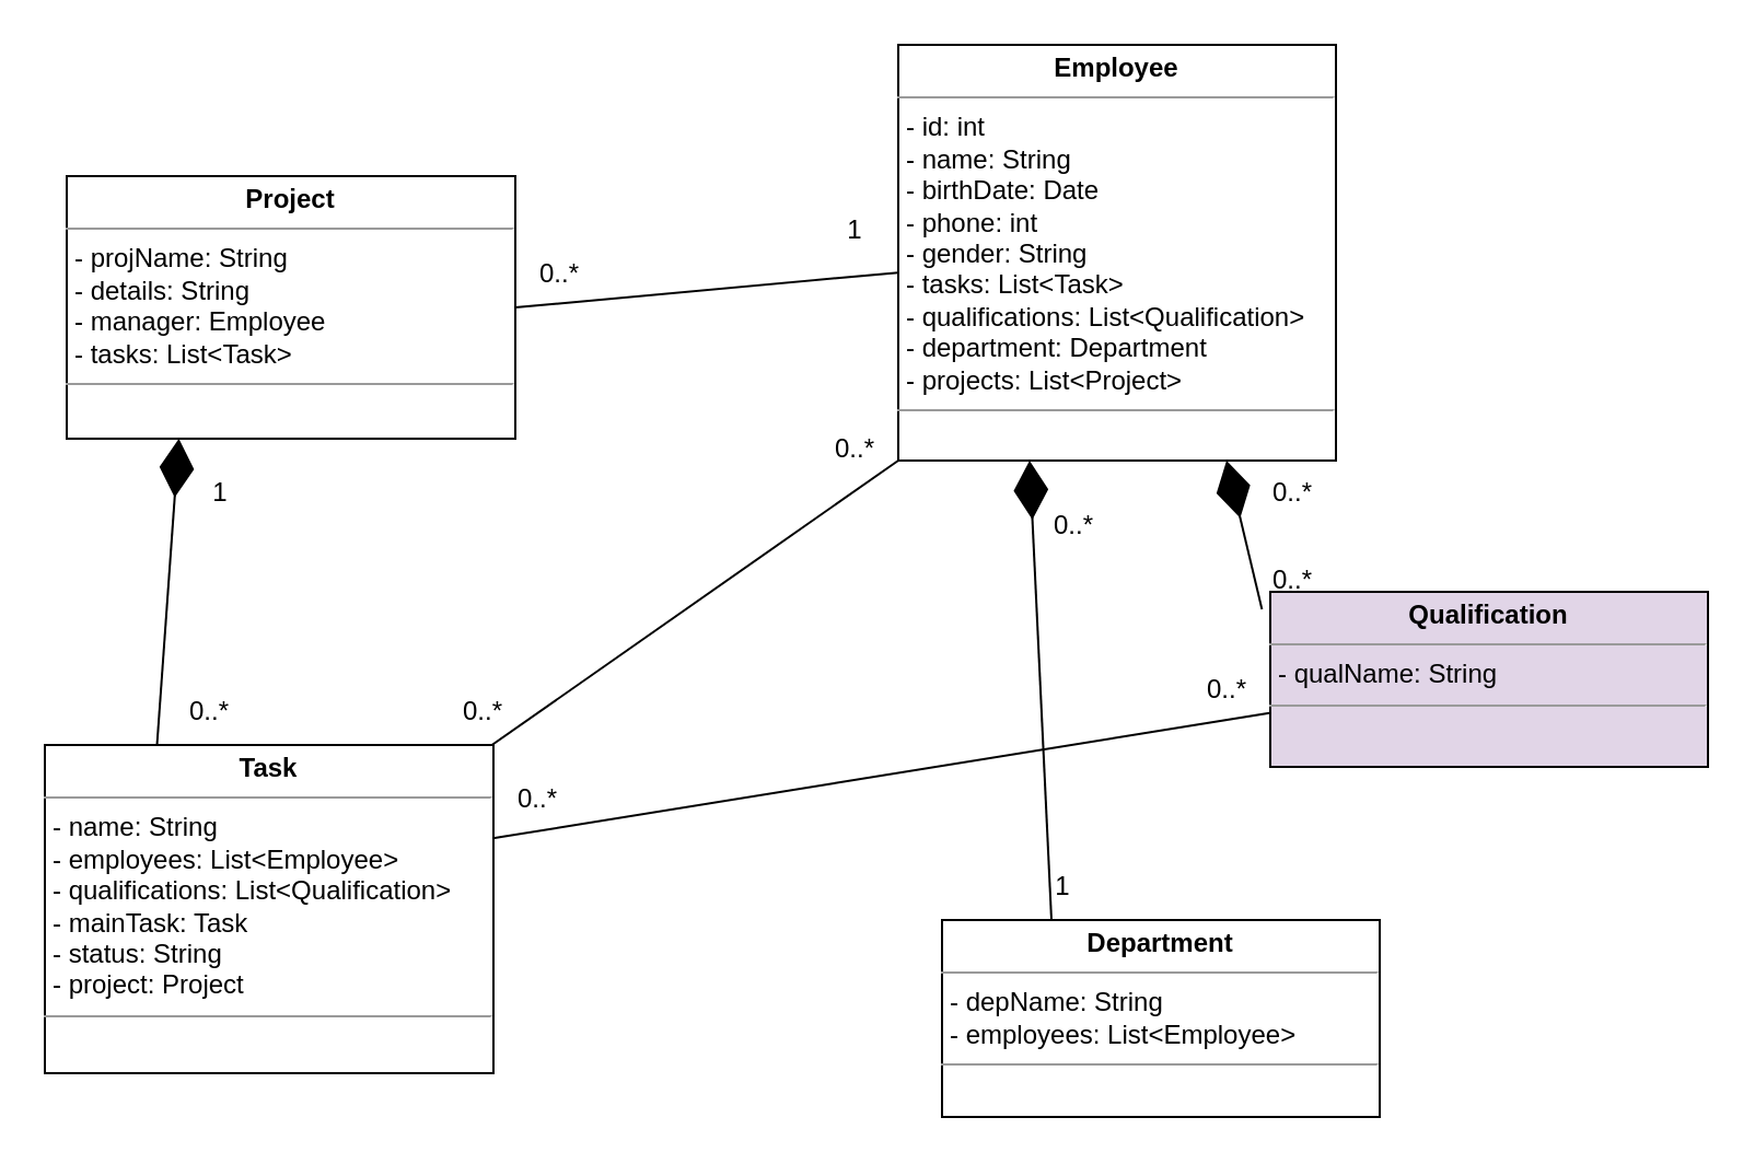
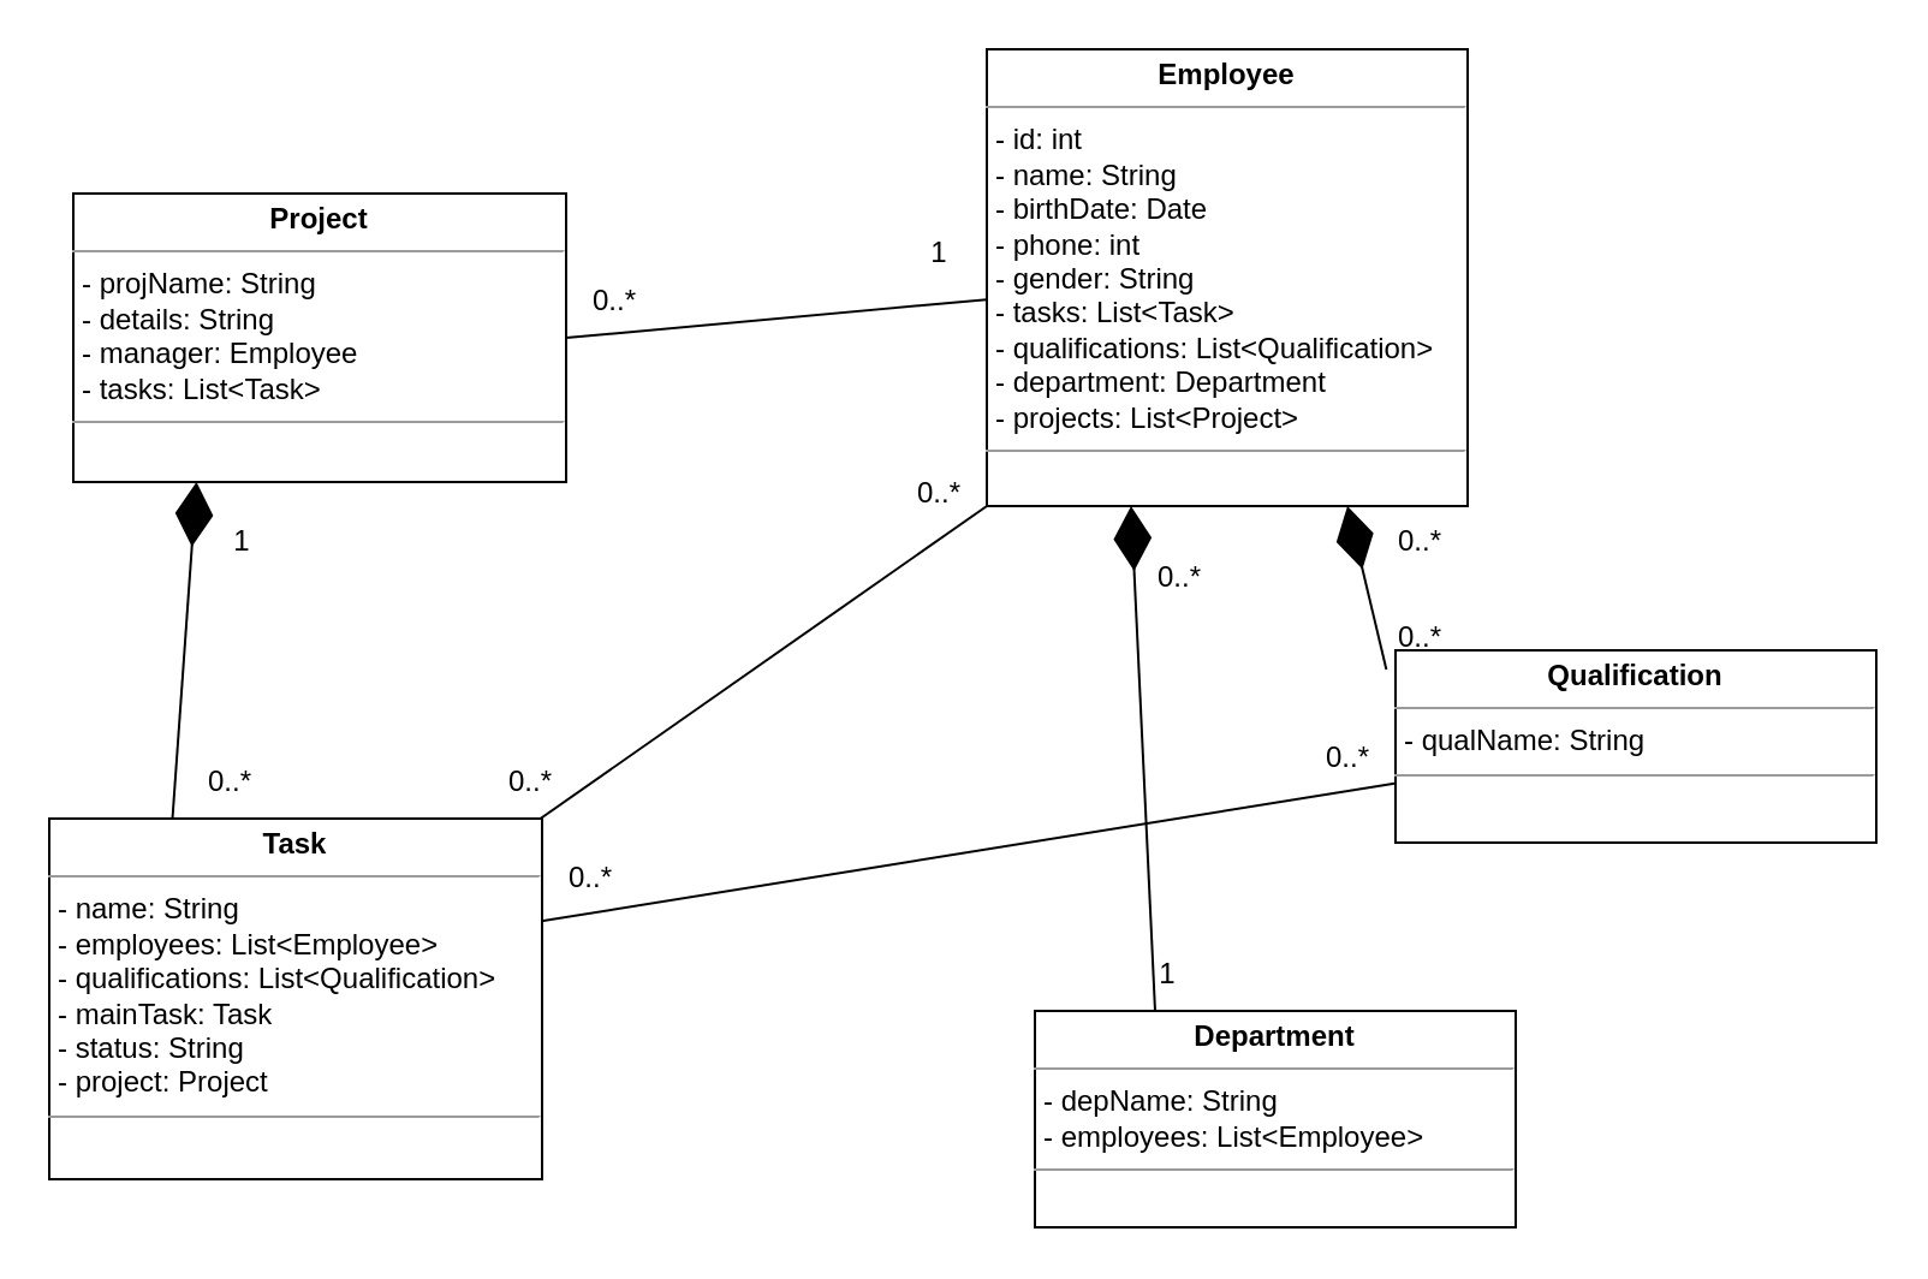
- <mxCell id="11" value="&lt;p style=&quot;margin:0px;margin-top:4px;text-align:center;&quot;&gt;&lt;b&gt;Qualification&lt;/b&gt;&lt;/p&gt;&lt;hr size=&quot;1&quot;&gt;&lt;p style=&quot;margin:0px;margin-left:4px;&quot;&gt;- qualName: String&lt;/p&gt;&lt;hr size=&quot;1&quot;&gt;&lt;p style=&quot;margin:0px;margin-left:4px;&quot;&gt;&lt;br&gt;&lt;/p&gt;" style="verticalAlign=top;align=left;overflow=fill;fontSize=12;fontFamily=Helvetica;html=1;fillColor=#e1d5e7;" parent="1" vertex="1"><mxGeometry x="580" y="270" width="200" height="80" as="geometry" /></mxCell>
+ <mxCell id="11" value="&lt;p style=&quot;margin:0px;margin-top:4px;text-align:center;&quot;&gt;&lt;b&gt;Qualification&lt;/b&gt;&lt;/p&gt;&lt;hr size=&quot;1&quot;&gt;&lt;p style=&quot;margin:0px;margin-left:4px;&quot;&gt;- qualName: String&lt;/p&gt;&lt;hr size=&quot;1&quot;&gt;&lt;p style=&quot;margin:0px;margin-left:4px;&quot;&gt;&lt;br&gt;&lt;/p&gt;" style="verticalAlign=top;align=left;overflow=fill;fontSize=12;fontFamily=Helvetica;html=1;" parent="1" vertex="1"><mxGeometry x="580" y="270" width="200" height="80" as="geometry" /></mxCell>
